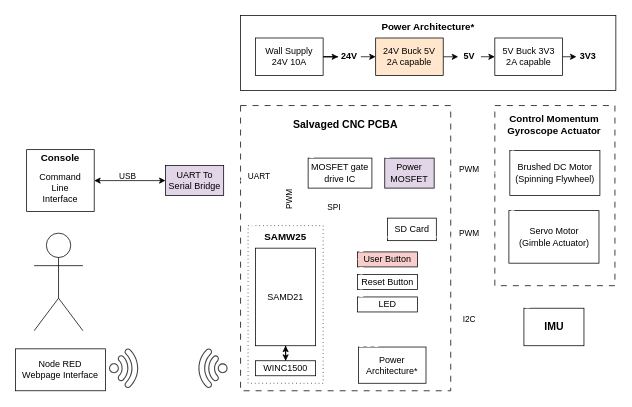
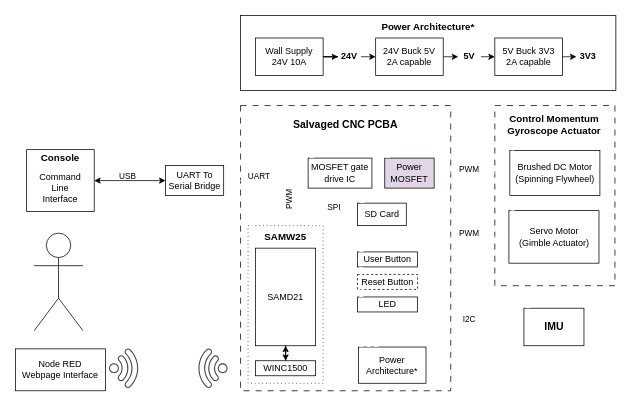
- <mxCell id="18" value="24V Buck 5V&lt;div&gt;2A capable&lt;/div&gt;" style="rounded=0;whiteSpace=wrap;html=1;fillColor=#ffe6cc;" vertex="1" parent="1"><mxGeometry x="500" y="50" width="90" height="50" as="geometry" /></mxCell>
+ <mxCell id="18" value="24V Buck 5V&lt;div&gt;2A capable&lt;/div&gt;" style="rounded=0;whiteSpace=wrap;html=1;" vertex="1" parent="1"><mxGeometry x="500" y="50" width="90" height="50" as="geometry" /></mxCell>
- <mxCell id="69" value="UART To Serial Bridge" style="rounded=0;whiteSpace=wrap;html=1;container=1;fillColor=#e1d5e7;" vertex="1" parent="1"><mxGeometry x="220" y="220" width="77.5" height="40" as="geometry" /></mxCell>
+ <mxCell id="69" value="UART To Serial Bridge" style="rounded=0;whiteSpace=wrap;html=1;container=1;" vertex="1" parent="1"><mxGeometry x="220" y="220" width="77.5" height="40" as="geometry" /></mxCell>
- <mxCell id="61" value="SD Card" style="rounded=0;whiteSpace=wrap;html=1;" vertex="1" parent="1"><mxGeometry x="515.8" y="290" width="65" height="30" as="geometry" /></mxCell>
+ <mxCell id="61" value="SD Card" style="rounded=0;whiteSpace=wrap;html=1;" vertex="1" parent="1"><mxGeometry x="475.8" y="270" width="65" height="30" as="geometry" /></mxCell>
- <mxCell id="48" value="User Button" style="rounded=0;whiteSpace=wrap;html=1;container=1;fillColor=#f8cecc;" vertex="1" parent="1"><mxGeometry x="475.8" y="335" width="80" height="20" as="geometry" /></mxCell>
+ <mxCell id="48" value="User Button" style="rounded=0;whiteSpace=wrap;html=1;container=1;" vertex="1" parent="1"><mxGeometry x="475.8" y="335" width="80" height="20" as="geometry" /></mxCell>
- <mxCell id="50" value="Reset Button" style="rounded=0;whiteSpace=wrap;html=1;container=1;" vertex="1" parent="1"><mxGeometry x="475.8" y="365" width="80" height="20" as="geometry" /></mxCell>
+ <mxCell id="50" value="Reset Button" style="rounded=0;whiteSpace=wrap;html=1;container=1;dashed=1;" vertex="1" parent="1"><mxGeometry x="475.8" y="365" width="80" height="20" as="geometry" /></mxCell>
